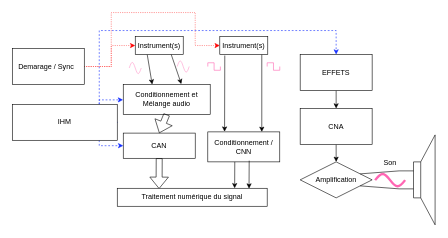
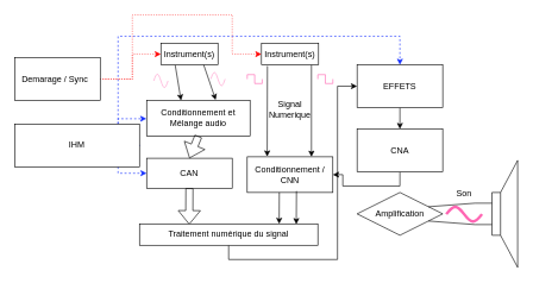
+ <mxCell id="13" style="edgeStyle=orthogonalEdgeStyle;rounded=0;orthogonalLoop=1;jettySize=auto;html=1;exitX=0.5;exitY=1;exitDx=0;exitDy=0;entryX=0;entryY=0.5;entryDx=0;entryDy=0;" parent="1" source="14" target="16" edge="1"><mxGeometry relative="1" as="geometry" /></mxCell>
+ <mxCell id="9" value="Signal Numerique" style="text;html=1;align=center;verticalAlign=middle;whiteSpace=wrap;rounded=0;" parent="1" vertex="1"><mxGeometry x="376" y="137" width="60" height="30" as="geometry" /></mxCell>
- <mxCell id="27" style="edgeStyle=orthogonalEdgeStyle;rounded=0;orthogonalLoop=1;jettySize=auto;html=1;exitX=0.5;exitY=1;exitDx=0;exitDy=0;entryX=0.5;entryY=0;entryDx=0;entryDy=0;" parent="1" source="28" target="29" edge="1"><mxGeometry relative="1" as="geometry" /></mxCell>
+ <mxCell id="27" style="edgeStyle=orthogonalEdgeStyle;rounded=0;orthogonalLoop=1;jettySize=auto;html=1;exitX=0.5;exitY=1;exitDx=0;exitDy=0;" parent="1" source="28" target="25" edge="1"><mxGeometry relative="1" as="geometry" /></mxCell>
